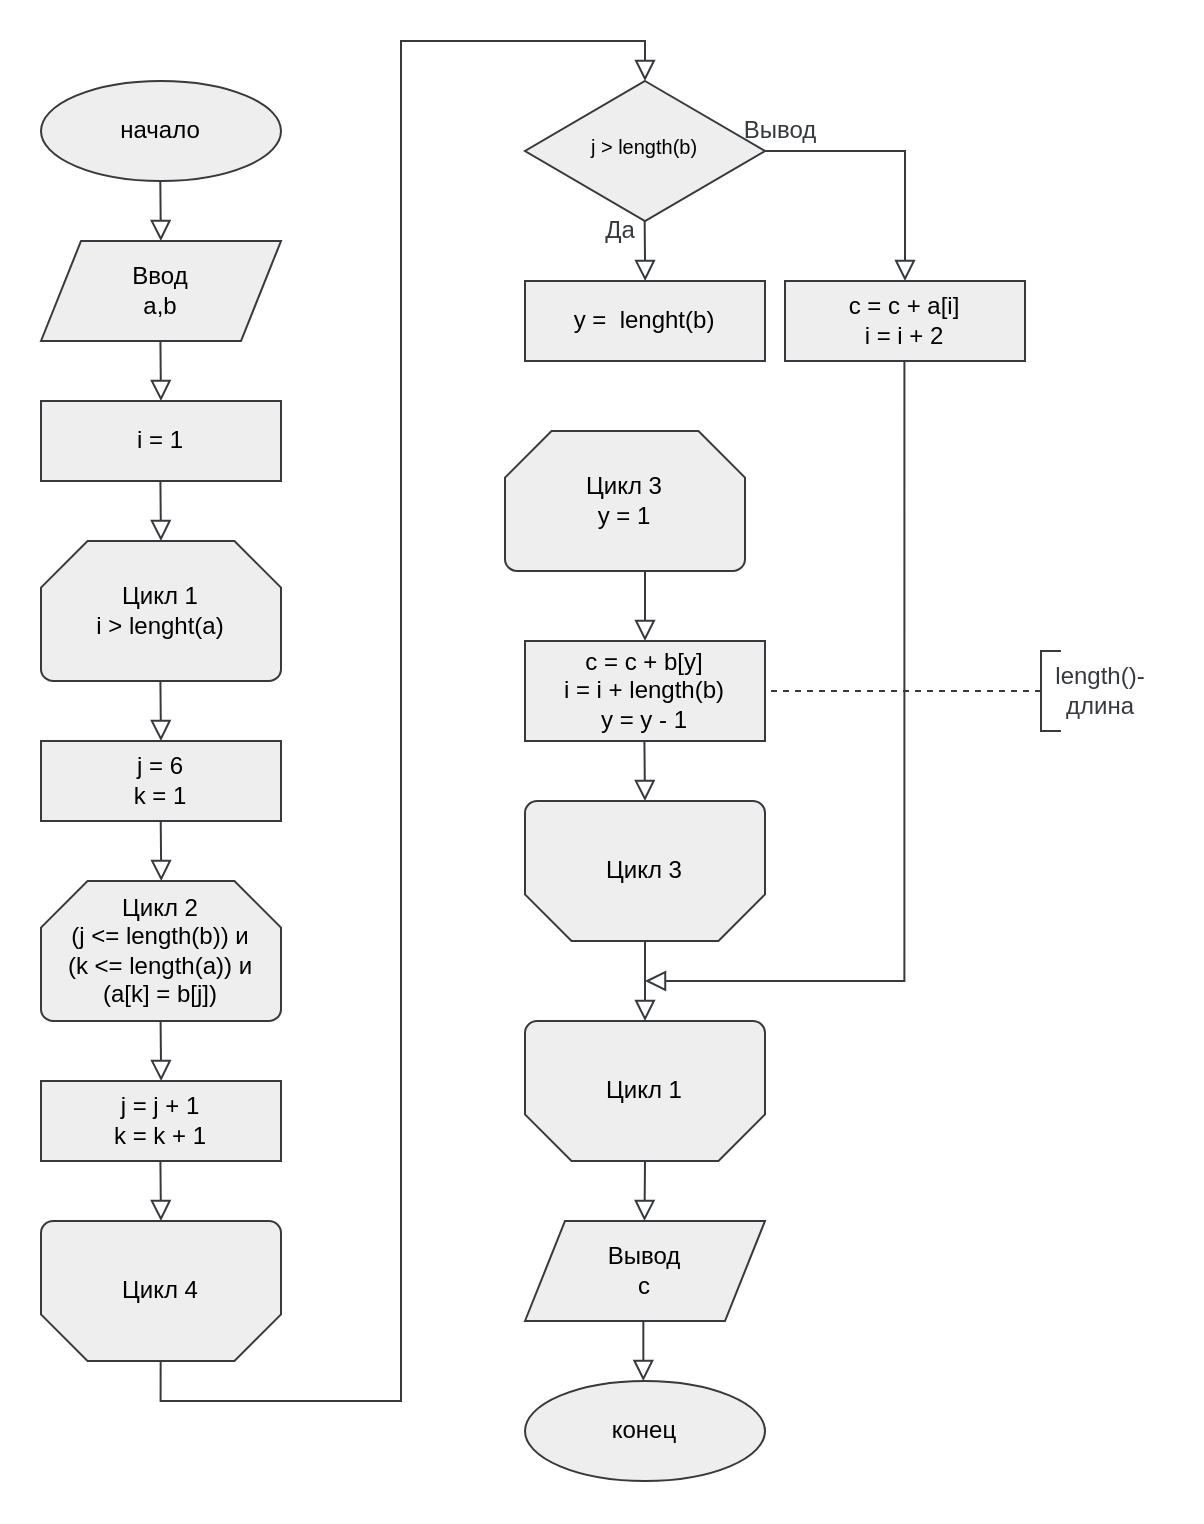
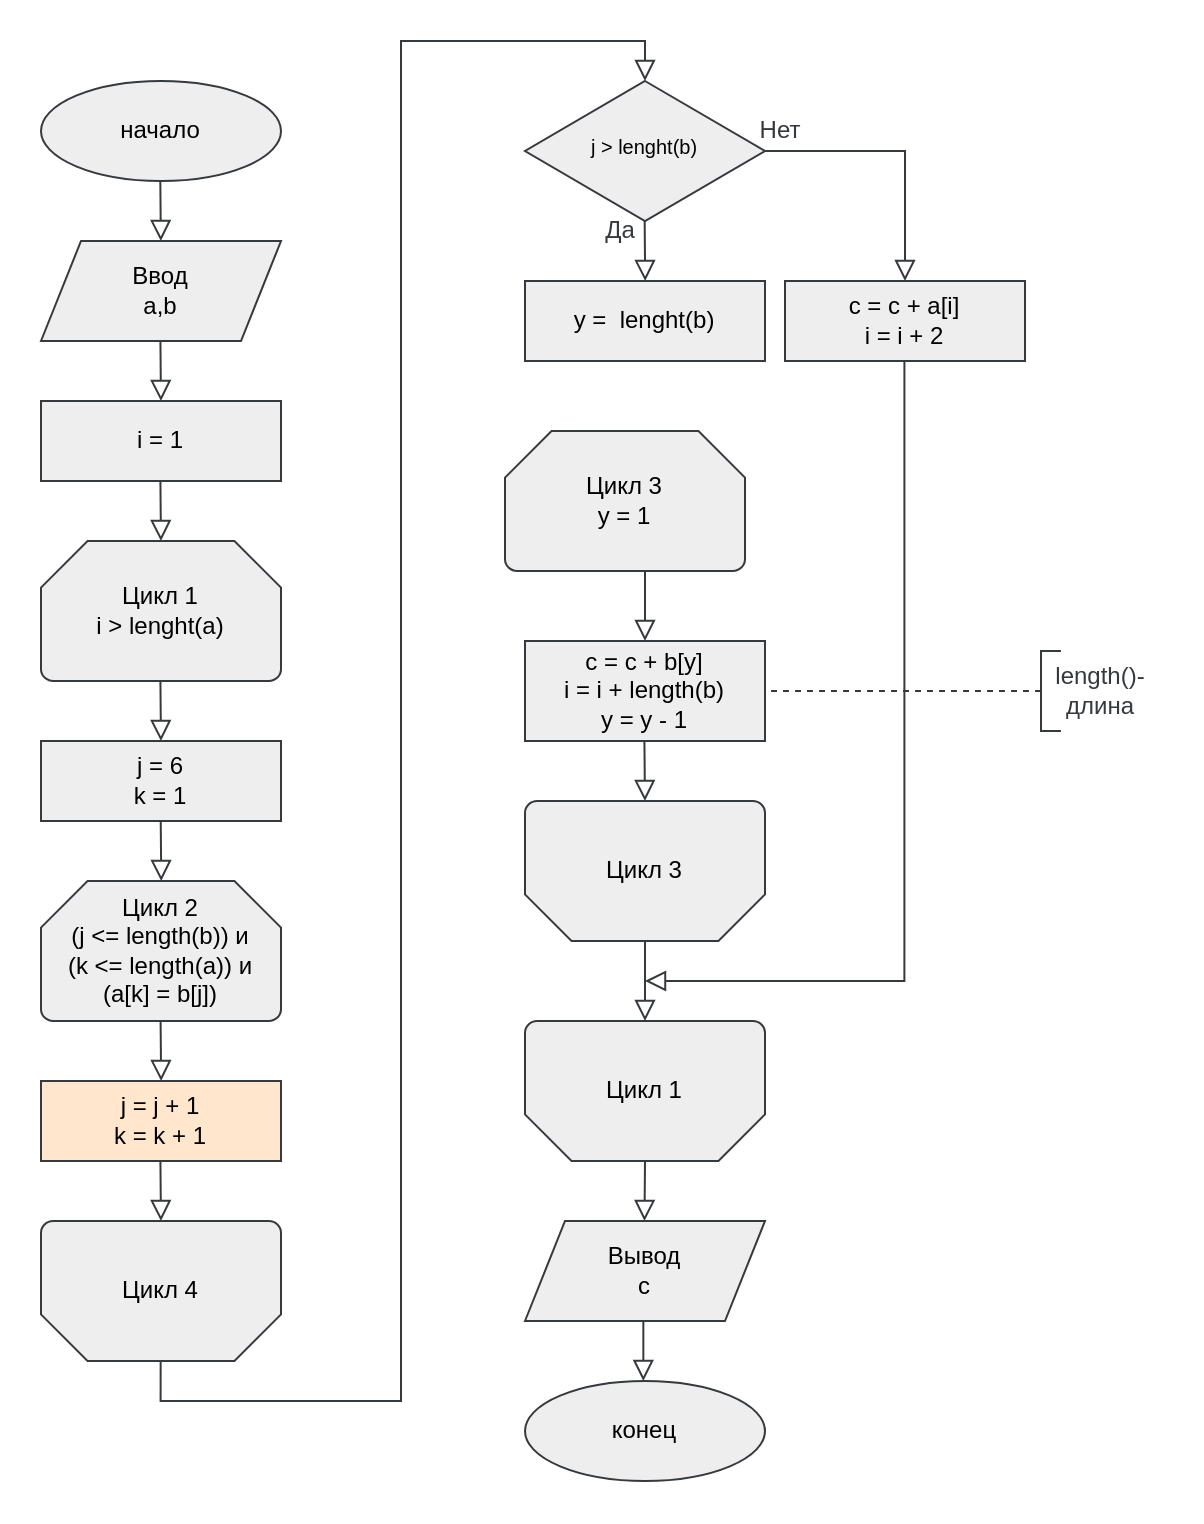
- <mxCell id="38" value="Вывод" style="text;html=1;strokeColor=none;fillColor=none;align=center;verticalAlign=middle;whiteSpace=wrap;rounded=0;fontColor=#36393d;" parent="1" vertex="1"><mxGeometry x="360" y="50" width="60" height="30" as="geometry" /></mxCell>
+ <mxCell id="38" value="Нет" style="text;html=1;strokeColor=none;fillColor=none;align=center;verticalAlign=middle;whiteSpace=wrap;rounded=0;fontColor=#36393d;" parent="1" vertex="1"><mxGeometry x="360" y="50" width="60" height="30" as="geometry" /></mxCell>
- <mxCell id="6" value="&lt;span style=&quot;font-size: 10px;&quot;&gt;j &amp;gt; length(b)&lt;/span&gt;" style="rhombus;whiteSpace=wrap;html=1;shadow=0;fontFamily=Helvetica;fontSize=12;align=center;strokeWidth=1;spacing=6;spacingTop=-4;strokeColor=#36393d;fillColor=#eeeeee;fontColor=#000000;" parent="1" vertex="1"><mxGeometry x="262" y="40" width="120" height="70" as="geometry" /></mxCell>
+ <mxCell id="6" value="&lt;span style=&quot;font-size: 10px;&quot;&gt;j &amp;gt; lenght(b)&lt;/span&gt;" style="rhombus;whiteSpace=wrap;html=1;shadow=0;fontFamily=Helvetica;fontSize=12;align=center;strokeWidth=1;spacing=6;spacingTop=-4;strokeColor=#36393d;fillColor=#eeeeee;fontColor=#000000;" parent="1" vertex="1"><mxGeometry x="262" y="40" width="120" height="70" as="geometry" /></mxCell>
- <mxCell id="17" value="j = j + 1&lt;br&gt;k = k + 1" style="rounded=0;whiteSpace=wrap;html=1;strokeColor=#36393d;fillColor=#eeeeee;fontColor=#000000;" parent="1" vertex="1"><mxGeometry x="20" y="540" width="120" height="40" as="geometry" /></mxCell>
+ <mxCell id="17" value="j = j + 1&lt;br&gt;k = k + 1" style="rounded=0;whiteSpace=wrap;html=1;strokeColor=#36393d;fillColor=#ffe6cc;fontColor=#000000;" parent="1" vertex="1"><mxGeometry x="20" y="540" width="120" height="40" as="geometry" /></mxCell>
